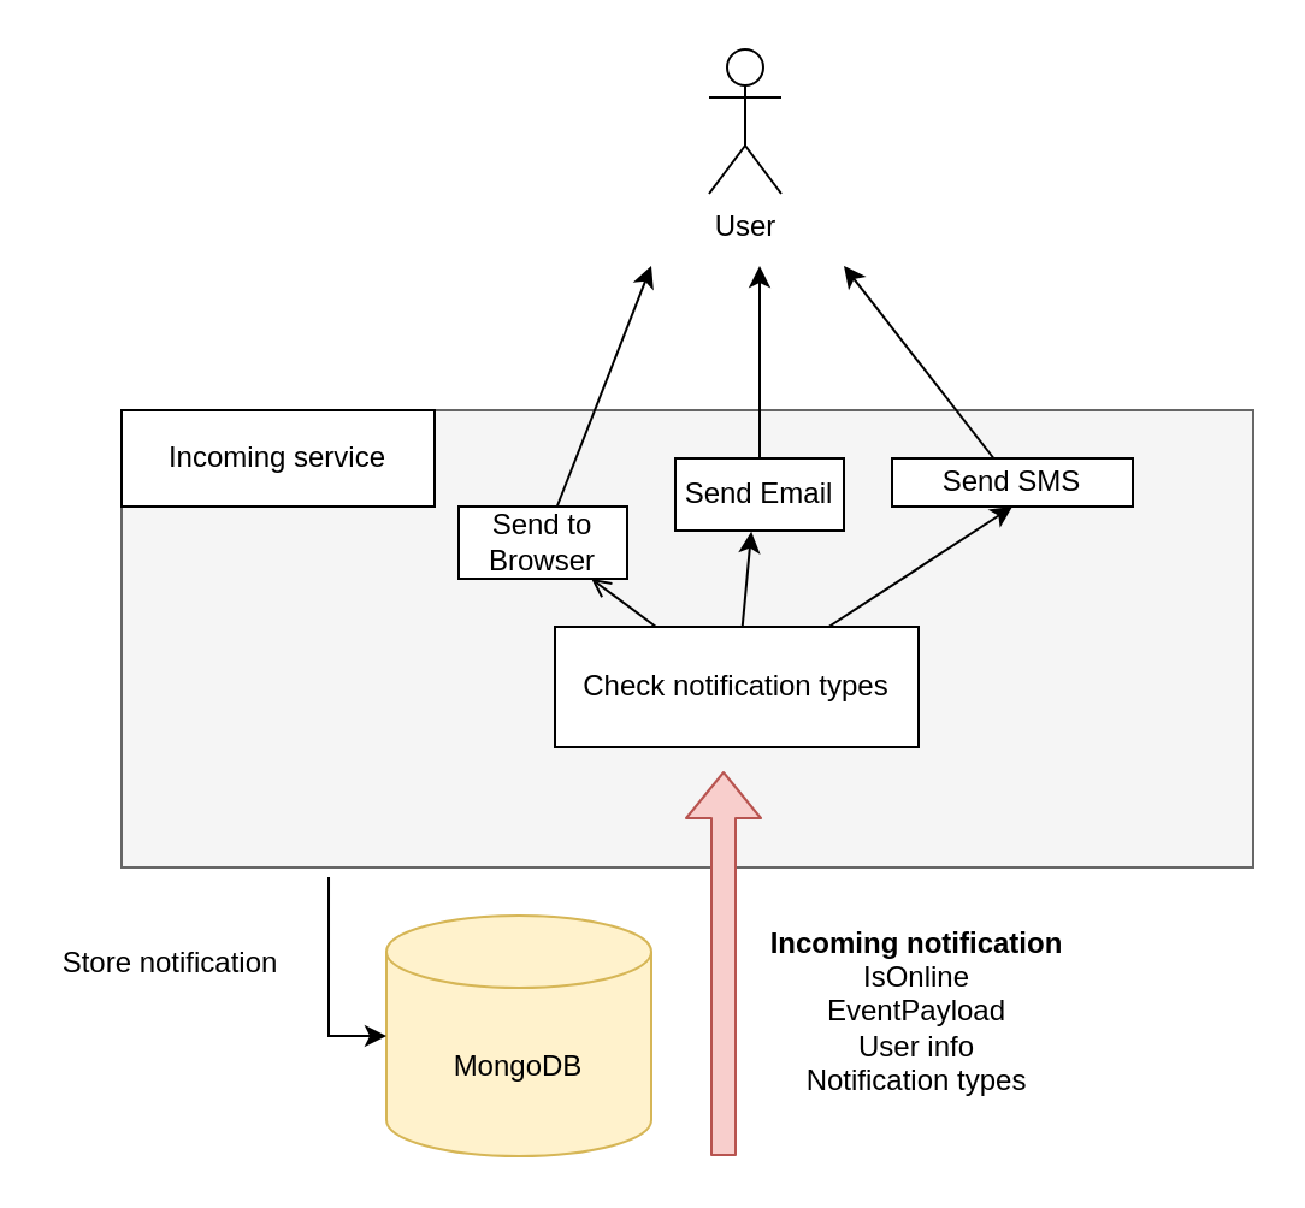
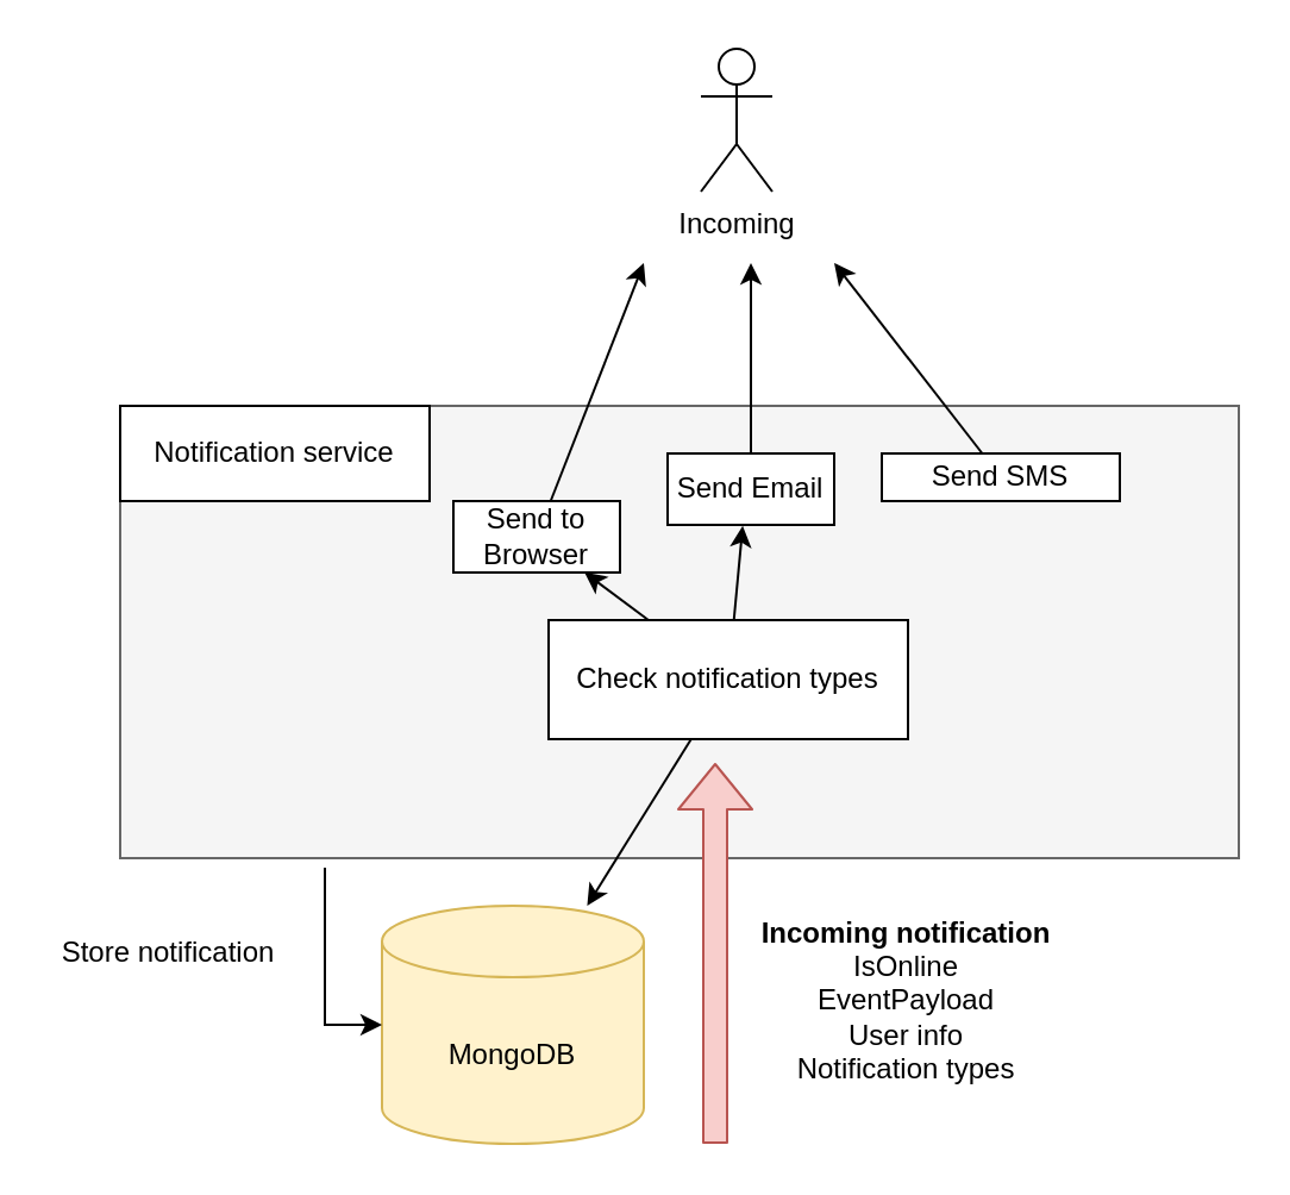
- <mxCell id="21" value="User" style="shape=umlActor;verticalLabelPosition=bottom;verticalAlign=top;html=1;outlineConnect=0;" vertex="1" parent="1"><mxGeometry x="294" y="20" width="30" height="60" as="geometry" /></mxCell>
+ <mxCell id="21" value="Incoming" style="shape=umlActor;verticalLabelPosition=bottom;verticalAlign=top;html=1;outlineConnect=0;" vertex="1" parent="1"><mxGeometry x="294" y="20" width="30" height="60" as="geometry" /></mxCell>
- <mxCell id="5" value="Incoming service" style="rounded=0;whiteSpace=wrap;html=1;" vertex="1" parent="1"><mxGeometry x="50" y="170" width="130" height="40" as="geometry" /></mxCell>
+ <mxCell id="5" value="Notification service" style="rounded=0;whiteSpace=wrap;html=1;" vertex="1" parent="1"><mxGeometry x="50" y="170" width="130" height="40" as="geometry" /></mxCell>
- <mxCell id="10" style="edgeStyle=none;rounded=0;orthogonalLoop=1;jettySize=auto;html=1;entryX=0.5;entryY=1;entryDx=0;entryDy=0;" edge="1" parent="1" source="12" target="16"><mxGeometry relative="1" as="geometry" /></mxCell>
+ <mxCell id="10" style="edgeStyle=none;rounded=0;orthogonalLoop=1;jettySize=auto;html=1;" edge="1" parent="1" source="12" target="2"><mxGeometry relative="1" as="geometry" /></mxCell>
- <mxCell id="9" value="" style="edgeStyle=none;rounded=0;orthogonalLoop=1;jettySize=auto;html=1;endArrow=open;" edge="1" parent="1" source="12" target="18"><mxGeometry relative="1" as="geometry" /></mxCell>
+ <mxCell id="9" value="" style="edgeStyle=none;rounded=0;orthogonalLoop=1;jettySize=auto;html=1;" edge="1" parent="1" source="12" target="18"><mxGeometry relative="1" as="geometry" /></mxCell>
